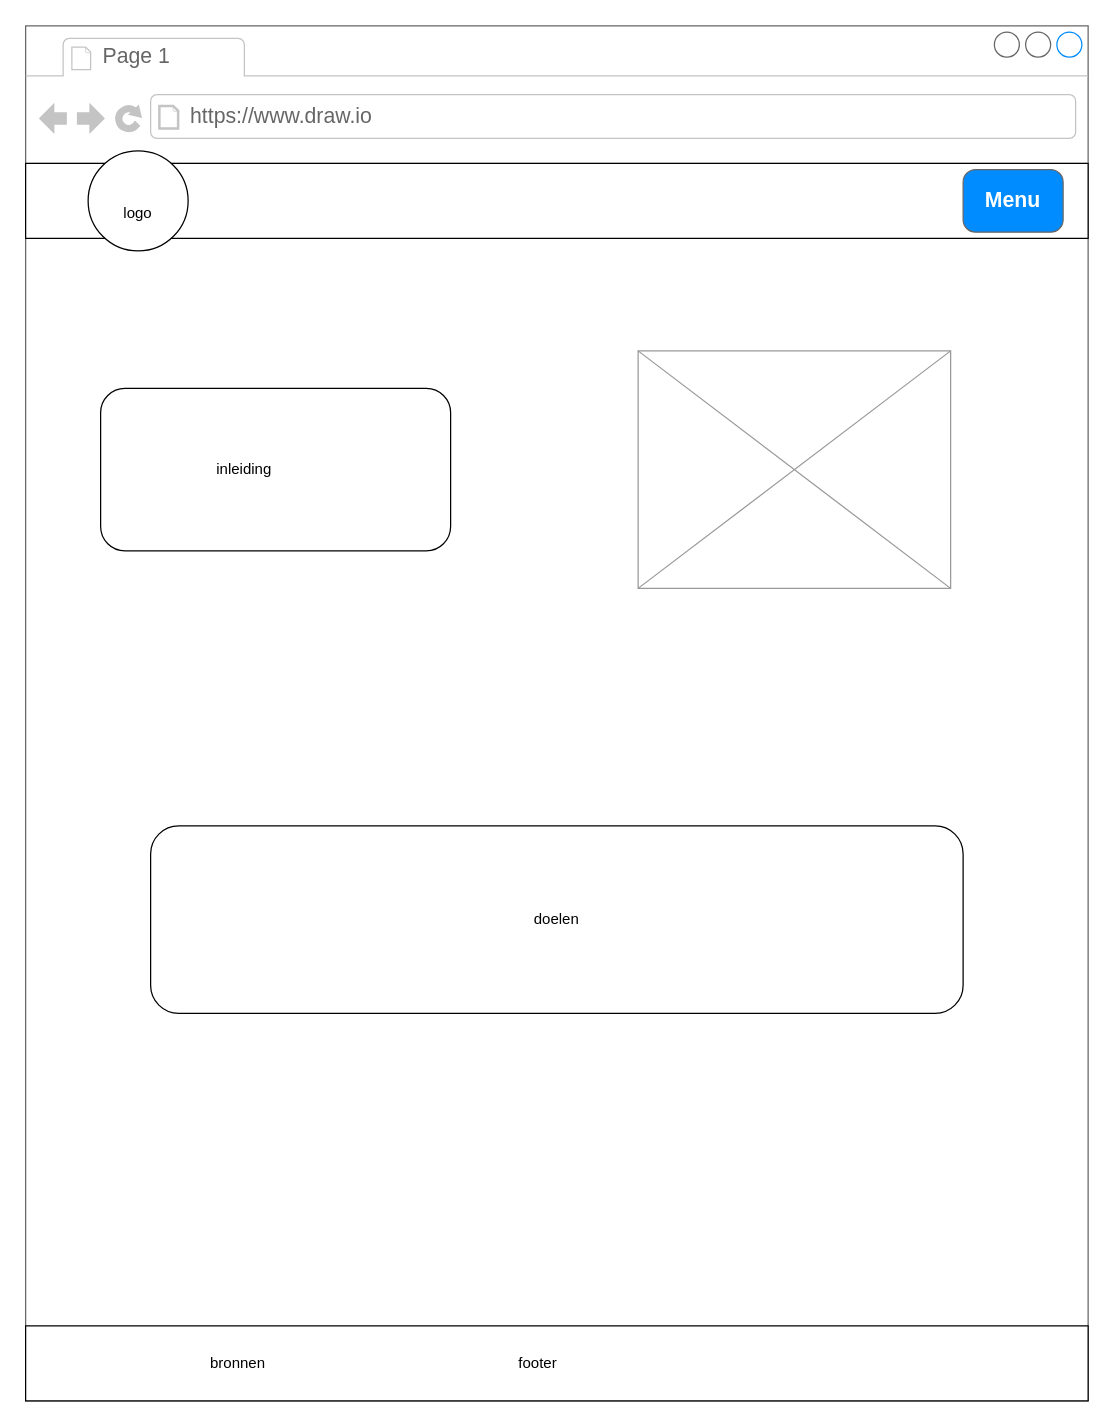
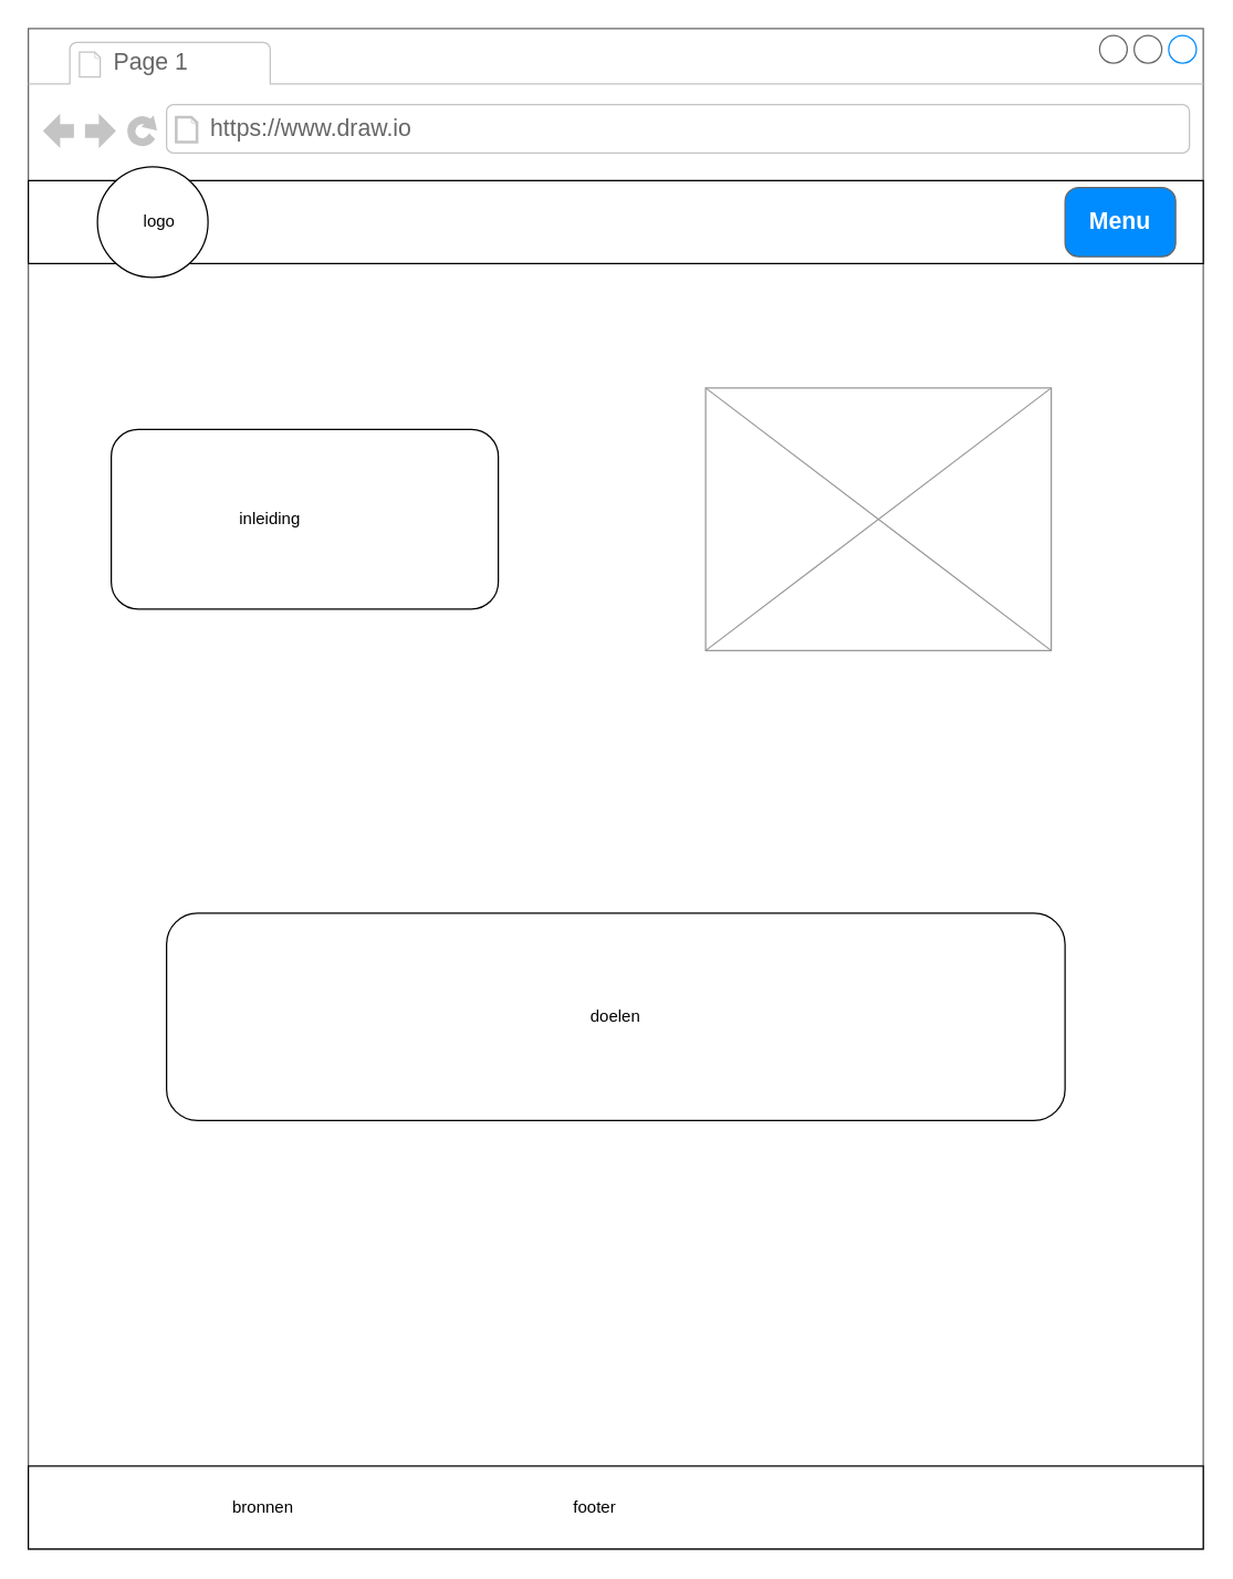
- <mxCell id="13" value="logo" style="text;html=1;strokeColor=none;fillColor=none;align=center;verticalAlign=middle;whiteSpace=wrap;rounded=0;" parent="2" vertex="1"><mxGeometry x="60" y="135" width="60" height="30" as="geometry" /></mxCell>
+ <mxCell id="13" value="logo" style="text;html=1;strokeColor=none;fillColor=none;align=center;verticalAlign=middle;whiteSpace=wrap;rounded=0;" parent="2" vertex="1"><mxGeometry x="65" y="125" width="60" height="30" as="geometry" /></mxCell>
